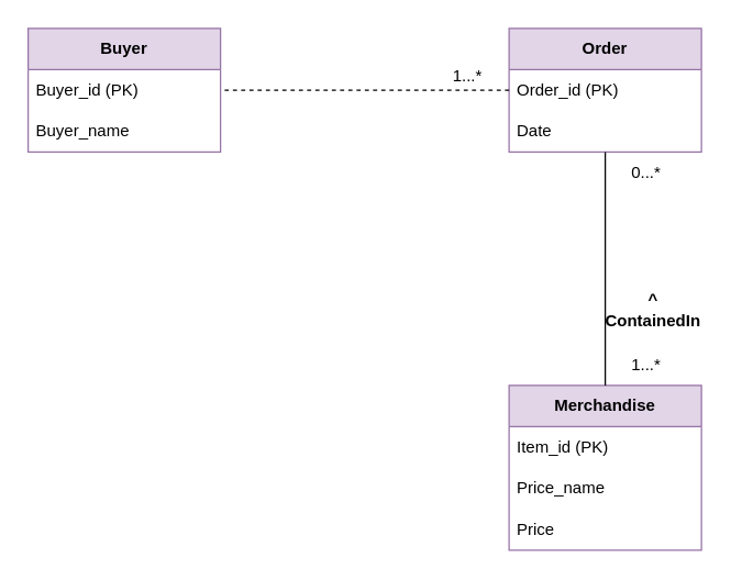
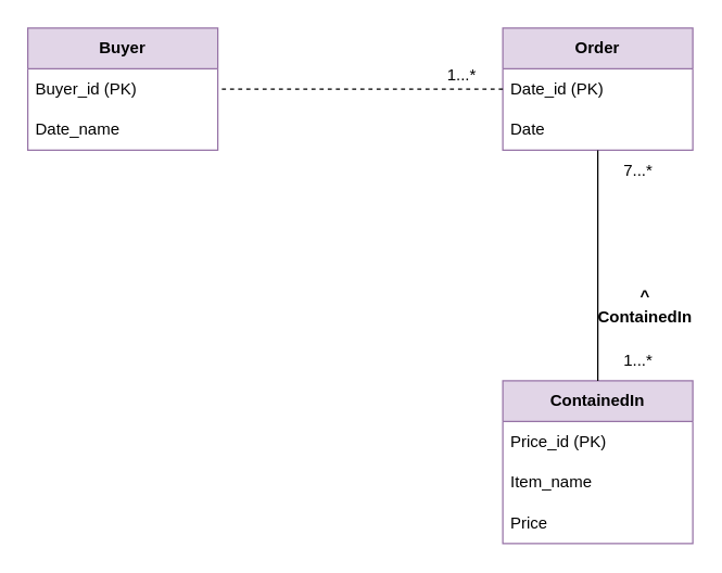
- <mxCell id="3" value="Order_id (PK)" style="text;strokeColor=none;fillColor=none;align=left;verticalAlign=middle;spacingLeft=4;spacingRight=4;overflow=hidden;points=[[0,0.5],[1,0.5]];portConstraint=eastwest;rotatable=0;whiteSpace=wrap;html=1;" parent="2" vertex="1"><mxGeometry y="30" width="140" height="30" as="geometry" /></mxCell>
+ <mxCell id="3" value="Date_id (PK)" style="text;strokeColor=none;fillColor=none;align=left;verticalAlign=middle;spacingLeft=4;spacingRight=4;overflow=hidden;points=[[0,0.5],[1,0.5]];portConstraint=eastwest;rotatable=0;whiteSpace=wrap;html=1;" parent="2" vertex="1"><mxGeometry y="30" width="140" height="30" as="geometry" /></mxCell>
- <mxCell id="7" value="Buyer_name" style="text;strokeColor=none;fillColor=none;align=left;verticalAlign=middle;spacingLeft=4;spacingRight=4;overflow=hidden;points=[[0,0.5],[1,0.5]];portConstraint=eastwest;rotatable=0;whiteSpace=wrap;html=1;" parent="5" vertex="1"><mxGeometry y="60" width="140" height="30" as="geometry" /></mxCell>
+ <mxCell id="7" value="Date_name" style="text;strokeColor=none;fillColor=none;align=left;verticalAlign=middle;spacingLeft=4;spacingRight=4;overflow=hidden;points=[[0,0.5],[1,0.5]];portConstraint=eastwest;rotatable=0;whiteSpace=wrap;html=1;" parent="5" vertex="1"><mxGeometry y="60" width="140" height="30" as="geometry" /></mxCell>
- <mxCell id="15" value="0...*" style="text;html=1;strokeColor=none;fillColor=none;align=center;verticalAlign=middle;whiteSpace=wrap;rounded=0;" parent="1" vertex="1"><mxGeometry x="440" y="110" width="60" height="30" as="geometry" /></mxCell>
+ <mxCell id="15" value="7...*" style="text;html=1;strokeColor=none;fillColor=none;align=center;verticalAlign=middle;whiteSpace=wrap;rounded=0;" parent="1" vertex="1"><mxGeometry x="440" y="110" width="60" height="30" as="geometry" /></mxCell>
- <mxCell id="10" value="&lt;b&gt;Merchandise&lt;/b&gt;" style="swimlane;fontStyle=0;childLayout=stackLayout;horizontal=1;startSize=30;horizontalStack=0;resizeParent=1;resizeParentMax=0;resizeLast=0;collapsible=1;marginBottom=0;whiteSpace=wrap;html=1;fillColor=#e1d5e7;strokeColor=#9673a6;" parent="1" vertex="1"><mxGeometry x="370" y="280" width="140" height="120" as="geometry" /></mxCell>
+ <mxCell id="10" value="&lt;b&gt;ContainedIn&lt;/b&gt;" style="swimlane;fontStyle=0;childLayout=stackLayout;horizontal=1;startSize=30;horizontalStack=0;resizeParent=1;resizeParentMax=0;resizeLast=0;collapsible=1;marginBottom=0;whiteSpace=wrap;html=1;fillColor=#e1d5e7;strokeColor=#9673a6;" parent="1" vertex="1"><mxGeometry x="370" y="280" width="140" height="120" as="geometry" /></mxCell>
- <mxCell id="11" value="Item_id (PK)" style="text;strokeColor=none;fillColor=none;align=left;verticalAlign=middle;spacingLeft=4;spacingRight=4;overflow=hidden;points=[[0,0.5],[1,0.5]];portConstraint=eastwest;rotatable=0;whiteSpace=wrap;html=1;" parent="10" vertex="1"><mxGeometry y="30" width="140" height="30" as="geometry" /></mxCell>
+ <mxCell id="11" value="Price_id (PK)" style="text;strokeColor=none;fillColor=none;align=left;verticalAlign=middle;spacingLeft=4;spacingRight=4;overflow=hidden;points=[[0,0.5],[1,0.5]];portConstraint=eastwest;rotatable=0;whiteSpace=wrap;html=1;" parent="10" vertex="1"><mxGeometry y="30" width="140" height="30" as="geometry" /></mxCell>
- <mxCell id="12" value="Price_name" style="text;strokeColor=none;fillColor=none;align=left;verticalAlign=middle;spacingLeft=4;spacingRight=4;overflow=hidden;points=[[0,0.5],[1,0.5]];portConstraint=eastwest;rotatable=0;whiteSpace=wrap;html=1;" parent="10" vertex="1"><mxGeometry y="60" width="140" height="30" as="geometry" /></mxCell>
+ <mxCell id="12" value="Item_name" style="text;strokeColor=none;fillColor=none;align=left;verticalAlign=middle;spacingLeft=4;spacingRight=4;overflow=hidden;points=[[0,0.5],[1,0.5]];portConstraint=eastwest;rotatable=0;whiteSpace=wrap;html=1;" parent="10" vertex="1"><mxGeometry y="60" width="140" height="30" as="geometry" /></mxCell>
